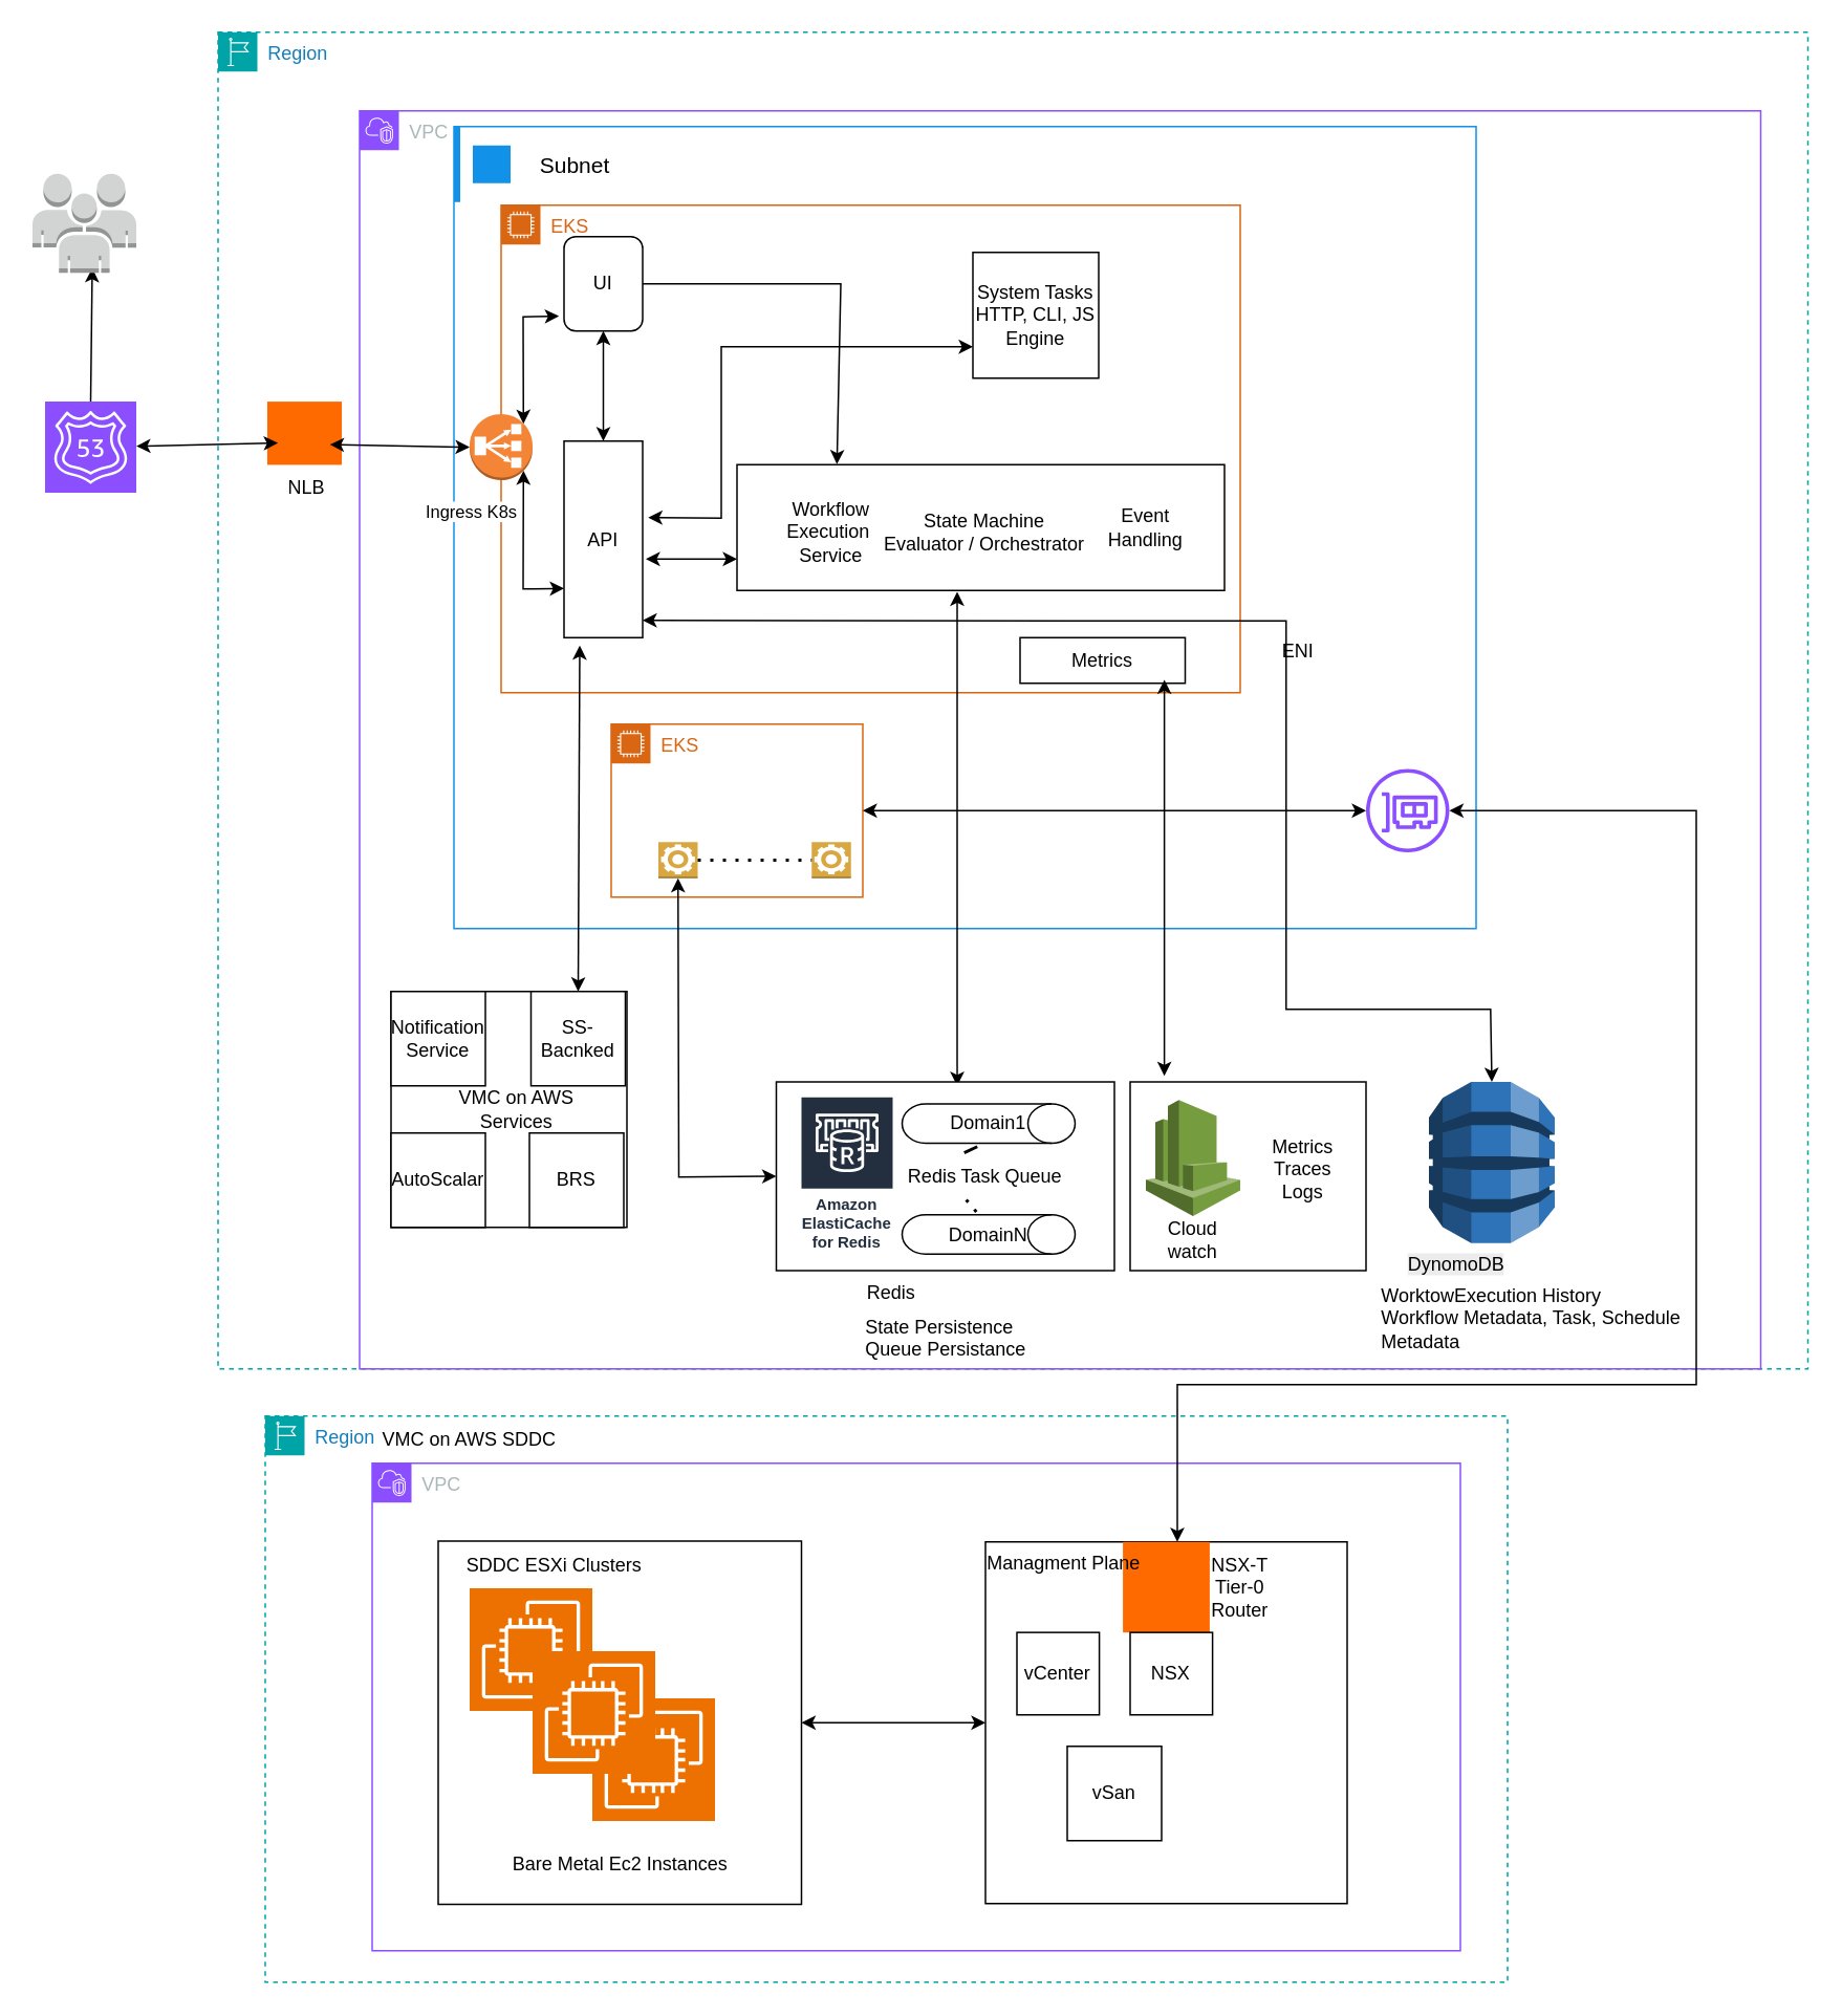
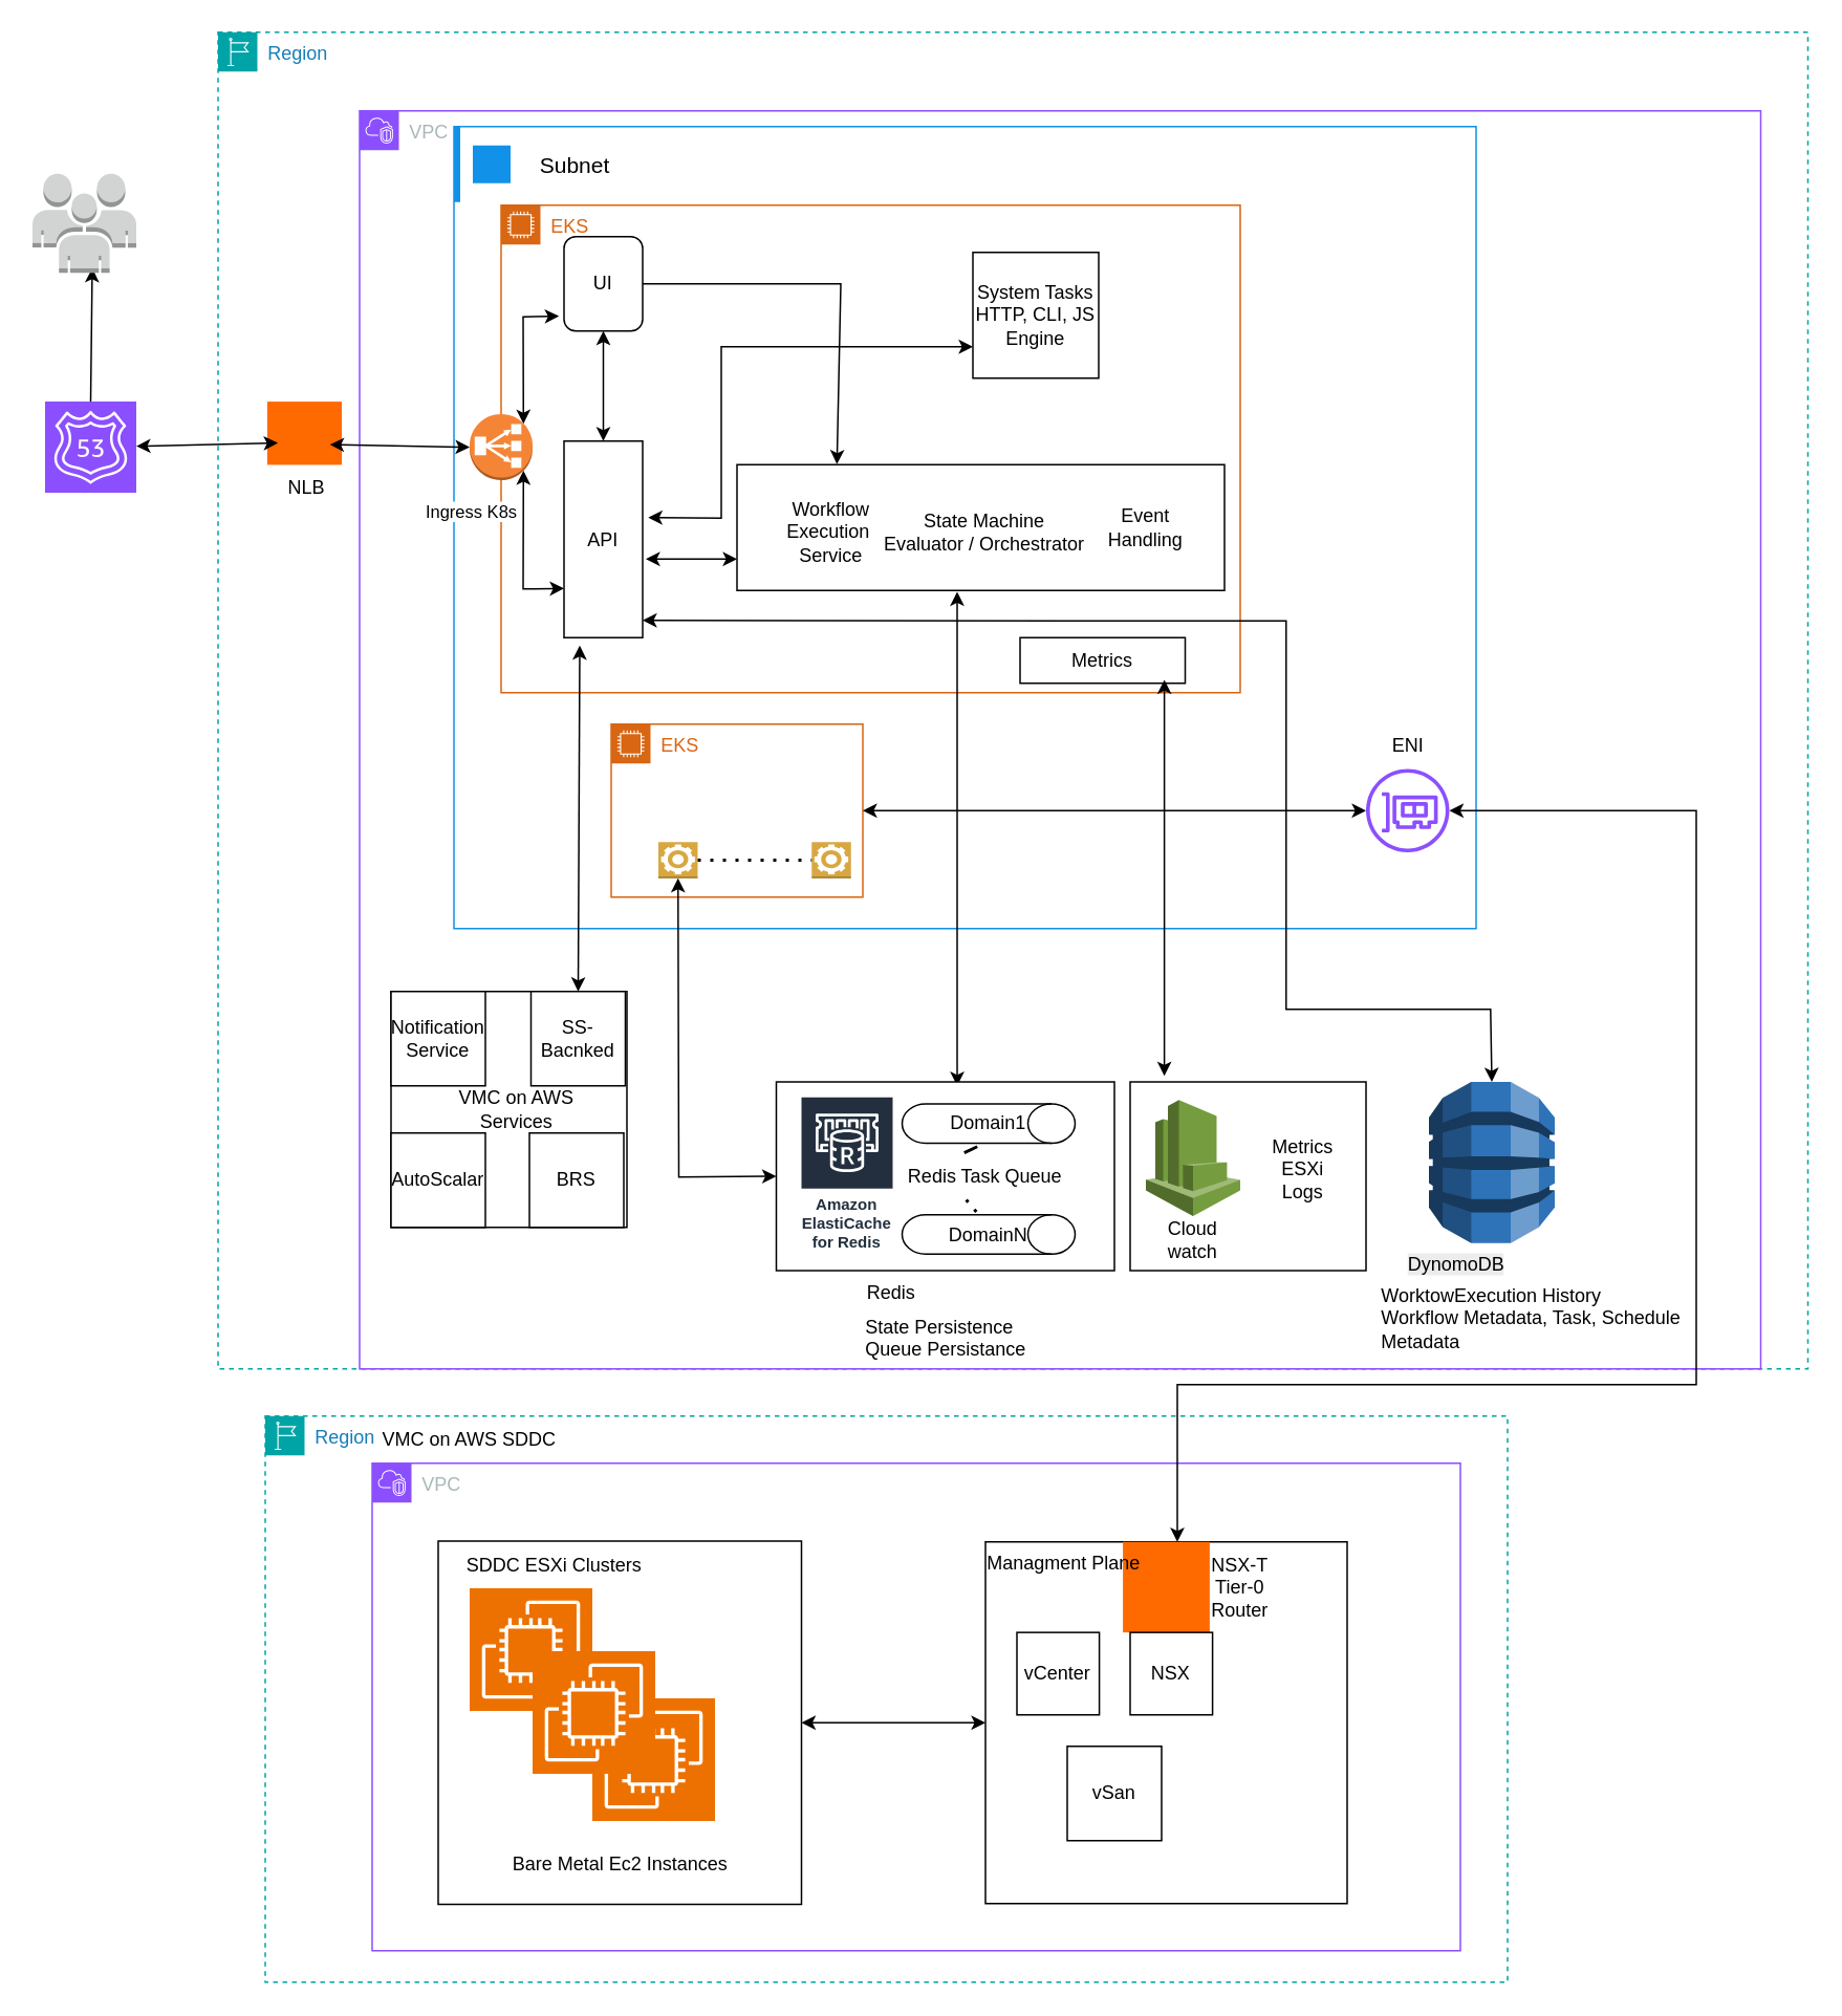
- <mxCell id="26" value="ENI" style="text;html=1;align=center;verticalAlign=middle;whiteSpace=wrap;rounded=0;" vertex="1" parent="4"><mxGeometry x="506.5" y="318.5" width="60" height="30" as="geometry" /></mxCell>
+ <mxCell id="26" value="ENI" style="text;html=1;align=center;verticalAlign=middle;whiteSpace=wrap;rounded=0;" vertex="1" parent="4"><mxGeometry x="576.5" y="378.5" width="60" height="30" as="geometry" /></mxCell>
- <mxCell id="40" value="Metrics&lt;div&gt;Traces&lt;/div&gt;&lt;div&gt;Logs&lt;/div&gt;" style="text;html=1;align=center;verticalAlign=middle;whiteSpace=wrap;rounded=0;" vertex="1" parent="3"><mxGeometry x="570" y="659" width="60" height="28.13" as="geometry" /></mxCell>
+ <mxCell id="40" value="Metrics&lt;div&gt;ESXi&lt;/div&gt;&lt;div&gt;Logs&lt;/div&gt;" style="text;html=1;align=center;verticalAlign=middle;whiteSpace=wrap;rounded=0;" vertex="1" parent="3"><mxGeometry x="570" y="659" width="60" height="28.13" as="geometry" /></mxCell>
